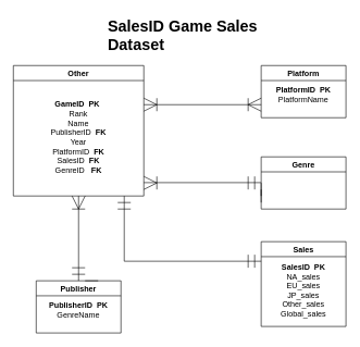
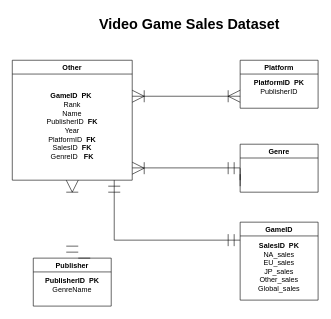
- <mxCell id="38" value="&lt;h1&gt;SalesID Game Sales Dataset&lt;/h1&gt;" style="text;html=1;strokeColor=none;fillColor=none;spacing=5;spacingTop=-20;whiteSpace=wrap;overflow=hidden;rounded=0;" vertex="1" parent="1"><mxGeometry x="160" y="20" width="310" height="120" as="geometry" /></mxCell>
+ <mxCell id="38" value="&lt;h1&gt;Video Game Sales Dataset&lt;/h1&gt;" style="text;html=1;strokeColor=none;fillColor=none;spacing=5;spacingTop=-20;whiteSpace=wrap;overflow=hidden;rounded=0;" vertex="1" parent="1"><mxGeometry x="160" y="20" width="310" height="120" as="geometry" /></mxCell>
- <mxCell id="5" value="&lt;b&gt;PlatformID&amp;nbsp;&amp;nbsp;&lt;/b&gt;&lt;b style=&quot;text-align: justify&quot;&gt;PK&lt;/b&gt;&lt;b&gt;&lt;br&gt;&lt;/b&gt;PlatformName" style="text;html=1;strokeColor=none;fillColor=none;align=center;verticalAlign=middle;whiteSpace=wrap;rounded=0;" vertex="1" parent="4"><mxGeometry x="35" y="30" width="60" height="30" as="geometry" /></mxCell>
+ <mxCell id="5" value="&lt;b&gt;PlatformID&amp;nbsp;&amp;nbsp;&lt;/b&gt;&lt;b style=&quot;text-align: justify&quot;&gt;PK&lt;/b&gt;&lt;b&gt;&lt;br&gt;&lt;/b&gt;PublisherID" style="text;html=1;strokeColor=none;fillColor=none;align=center;verticalAlign=middle;whiteSpace=wrap;rounded=0;" vertex="1" parent="4"><mxGeometry x="35" y="30" width="60" height="30" as="geometry" /></mxCell>
- <mxCell id="11" value="" style="endArrow=none;html=1;rounded=0;entryX=0.5;entryY=0;entryDx=0;entryDy=0;exitX=0.5;exitY=1;exitDx=0;exitDy=0;" edge="1" parent="1" source="2" target="7"><mxGeometry width="50" height="50" relative="1" as="geometry"><mxPoint x="110" y="360" as="sourcePoint" /><mxPoint x="290" y="360" as="targetPoint" /></mxGeometry></mxCell>
- <mxCell id="30" value="Sales" style="swimlane;" vertex="1" parent="1"><mxGeometry x="400" y="370" width="130" height="130" as="geometry" /></mxCell>
+ <mxCell id="30" value="GameID" style="swimlane;" vertex="1" parent="1"><mxGeometry x="400" y="370" width="130" height="130" as="geometry" /></mxCell>
